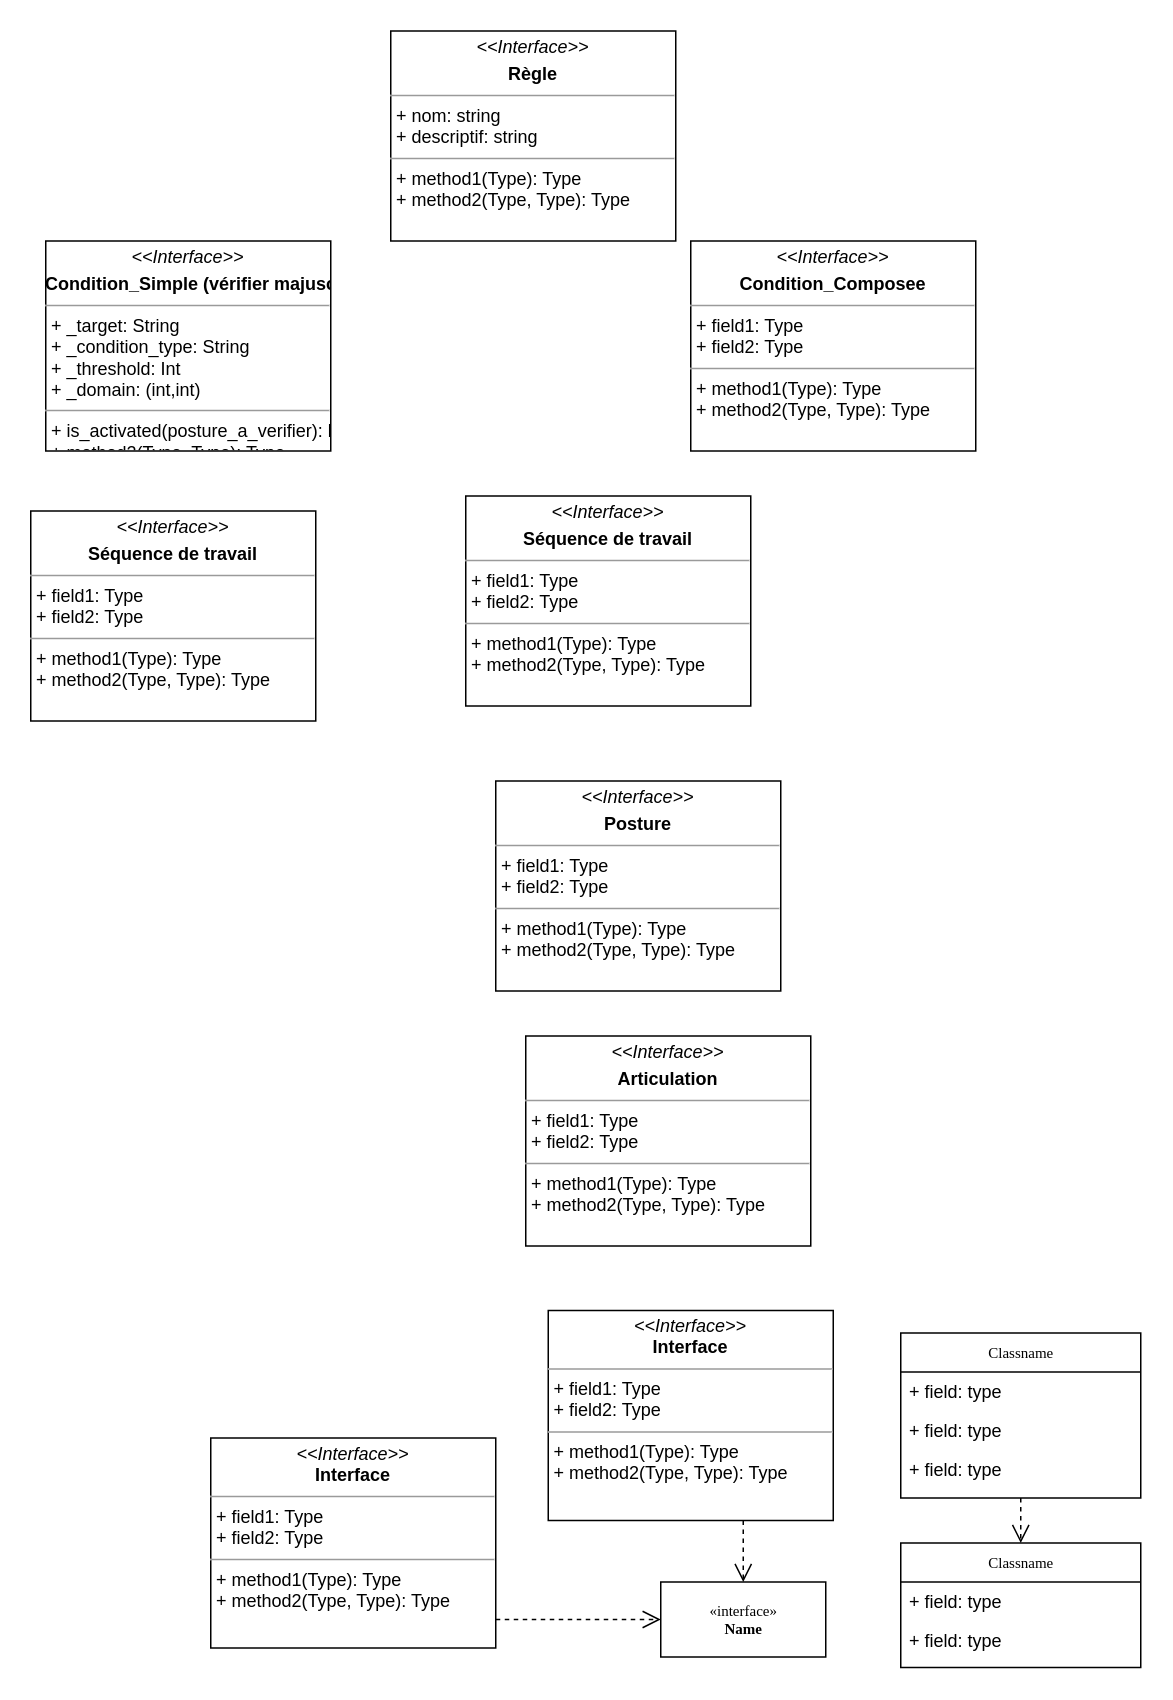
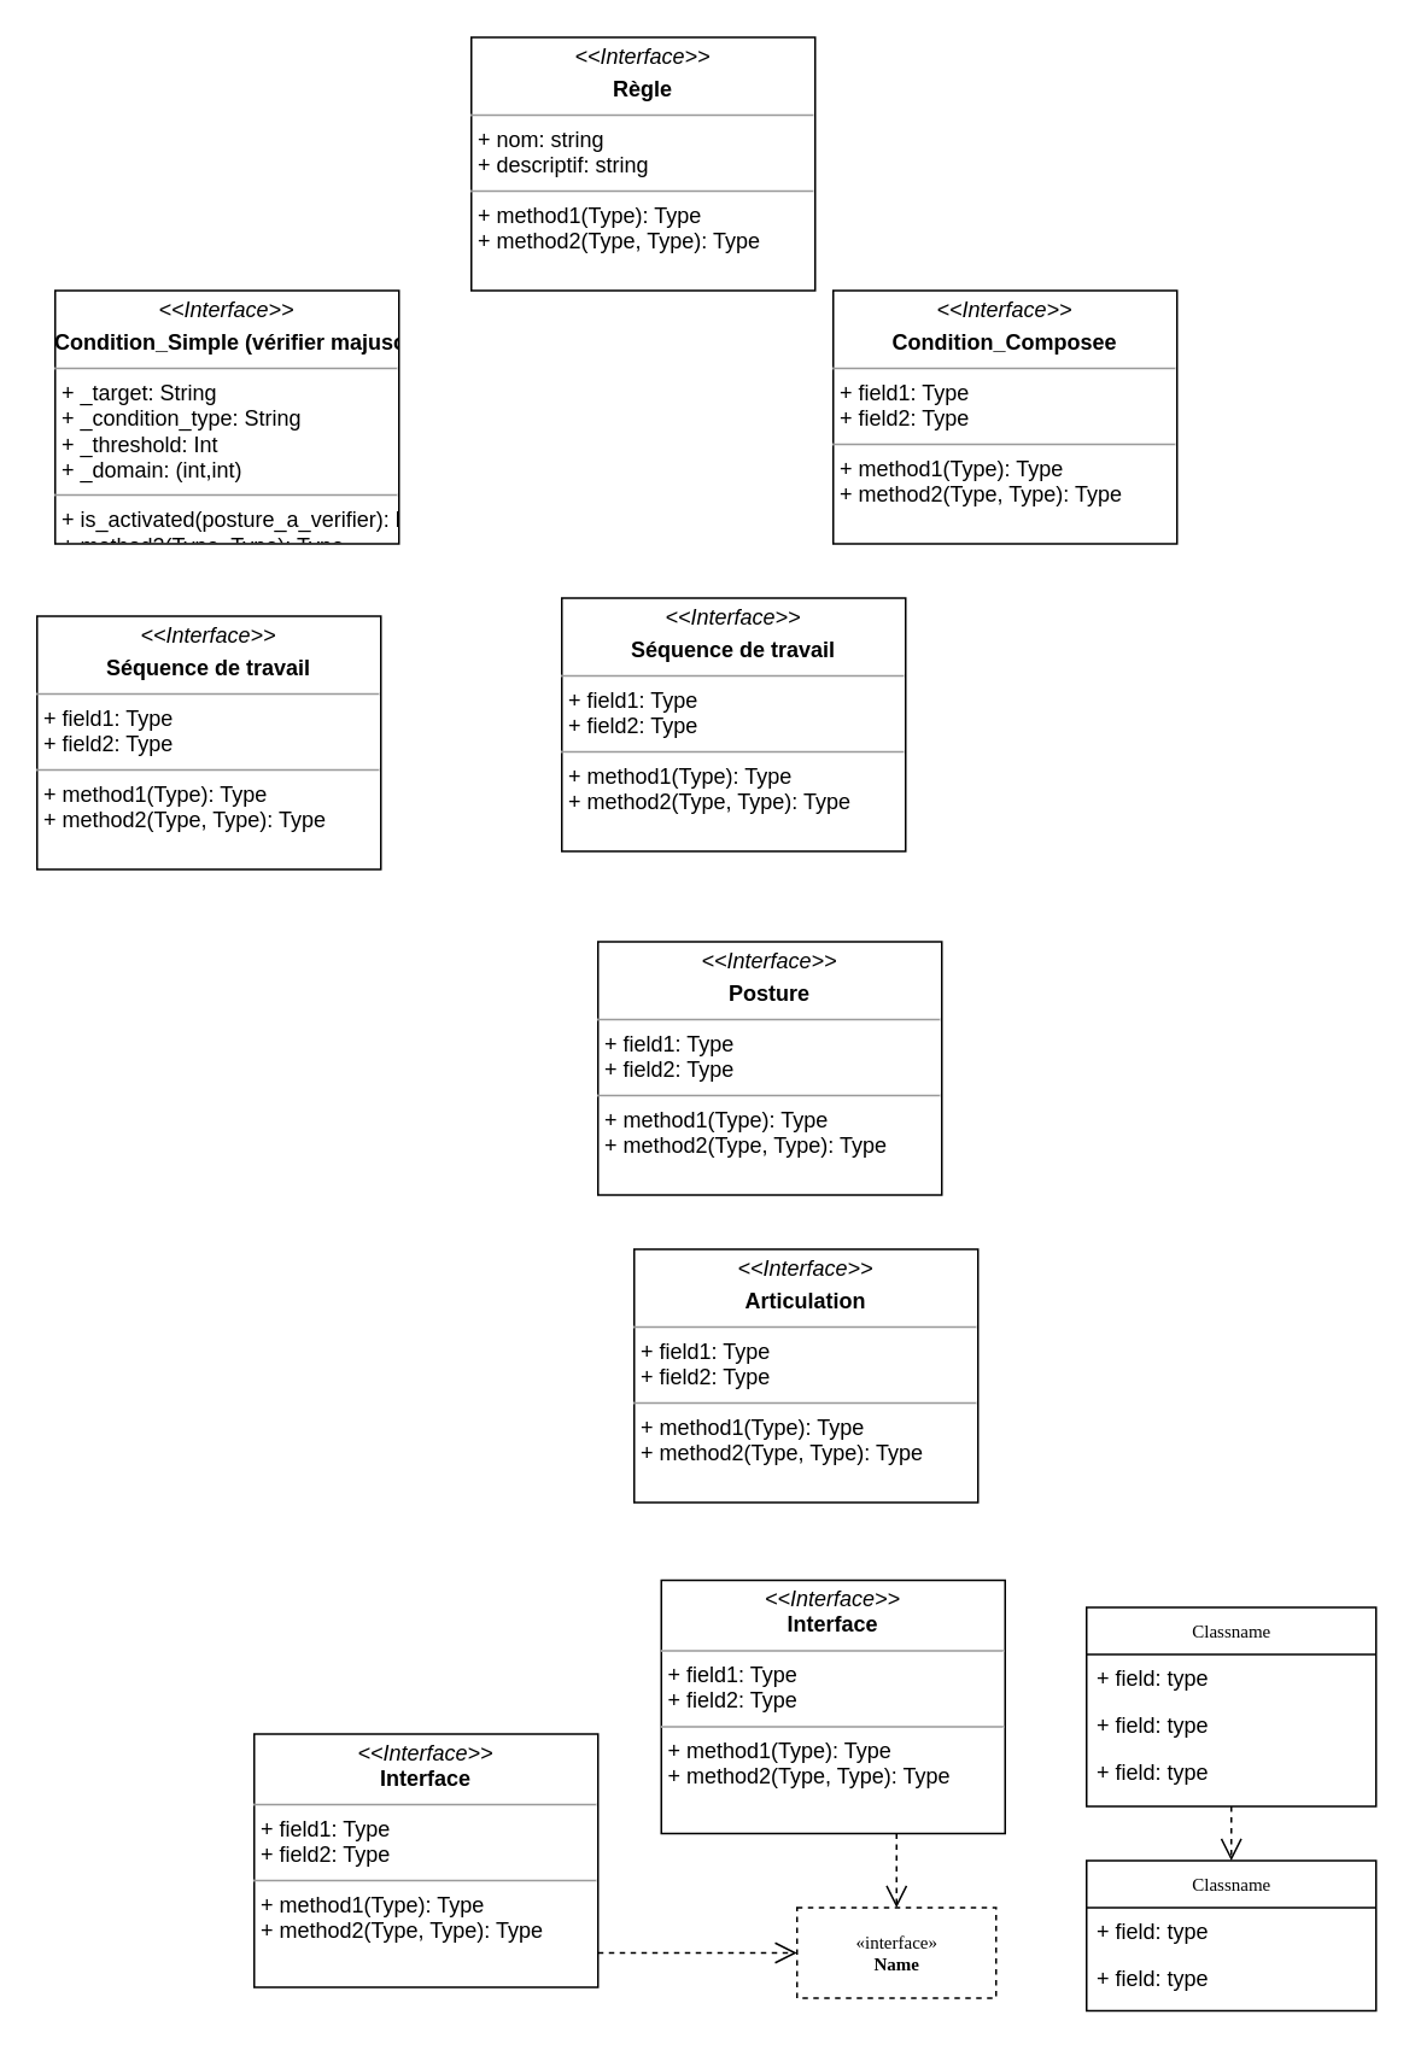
- <mxCell id="10" value="&amp;laquo;interface&amp;raquo;&lt;br&gt;&lt;b&gt;Name&lt;/b&gt;" style="html=1;rounded=0;shadow=0;comic=0;labelBackgroundColor=none;strokeWidth=1;fontFamily=Verdana;fontSize=10;align=center;" parent="1" vertex="1"><mxGeometry x="440" y="1054" width="110" height="50" as="geometry" /></mxCell>
+ <mxCell id="10" value="&amp;laquo;interface&amp;raquo;&lt;br&gt;&lt;b&gt;Name&lt;/b&gt;" style="html=1;rounded=0;shadow=0;comic=0;labelBackgroundColor=none;strokeWidth=1;fontFamily=Verdana;fontSize=10;align=center;dashed=1;" parent="1" vertex="1"><mxGeometry x="440" y="1054" width="110" height="50" as="geometry" /></mxCell>
